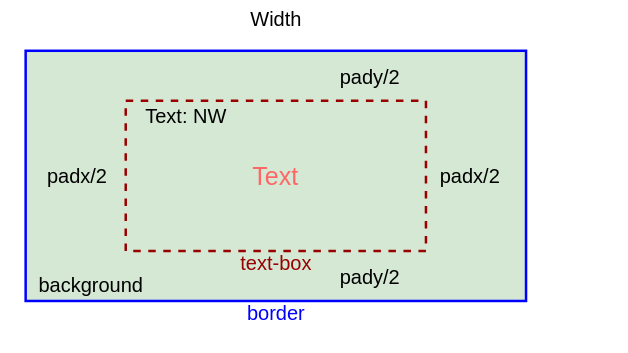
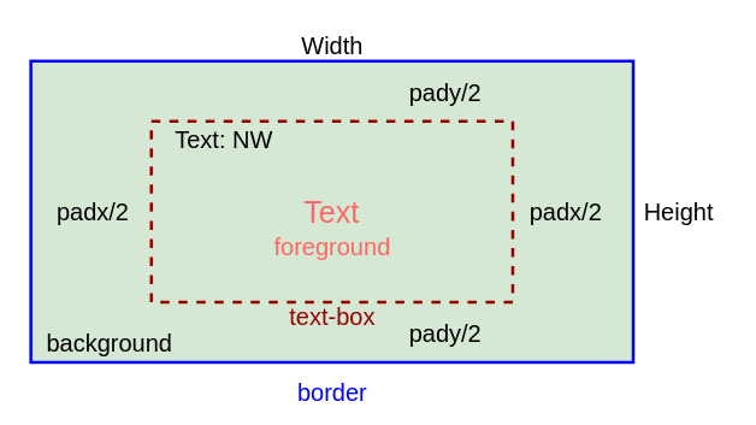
- <mxCell id="10" value="Width" style="text;html=1;align=center;verticalAlign=middle;resizable=0;points=[];autosize=1;fontSize=16;" vertex="1" parent="1"><mxGeometry x="190" y="5" width="60" height="20" as="geometry" /></mxCell>
+ <mxCell id="10" value="Width" style="text;html=1;align=center;verticalAlign=middle;resizable=0;points=[];autosize=1;fontSize=16;" vertex="1" parent="1"><mxGeometry x="190" y="20" width="60" height="20" as="geometry" /></mxCell>
+ <mxCell id="9" value="Height" style="text;html=1;align=center;verticalAlign=middle;resizable=0;points=[];autosize=1;fontSize=16;" vertex="1" parent="1"><mxGeometry x="420" y="130" width="60" height="20" as="geometry" /></mxCell>
+ <mxCell id="11" value="foreground" style="text;html=1;align=center;verticalAlign=middle;resizable=0;points=[];autosize=1;fontSize=16;fontColor=#FF6666;" vertex="1" parent="1"><mxGeometry x="175" y="153" width="90" height="20" as="geometry" /></mxCell>
- <mxCell id="5" value="border" style="text;html=1;align=center;verticalAlign=middle;resizable=0;points=[];autosize=1;fontSize=16;fontColor=#0000FF;" vertex="1" parent="1"><mxGeometry x="190" y="240" width="60" height="20" as="geometry" /></mxCell>
+ <mxCell id="5" value="border" style="text;html=1;align=center;verticalAlign=middle;resizable=0;points=[];autosize=1;fontSize=16;fontColor=#0000FF;" vertex="1" parent="1"><mxGeometry x="190" y="250" width="60" height="20" as="geometry" /></mxCell>
